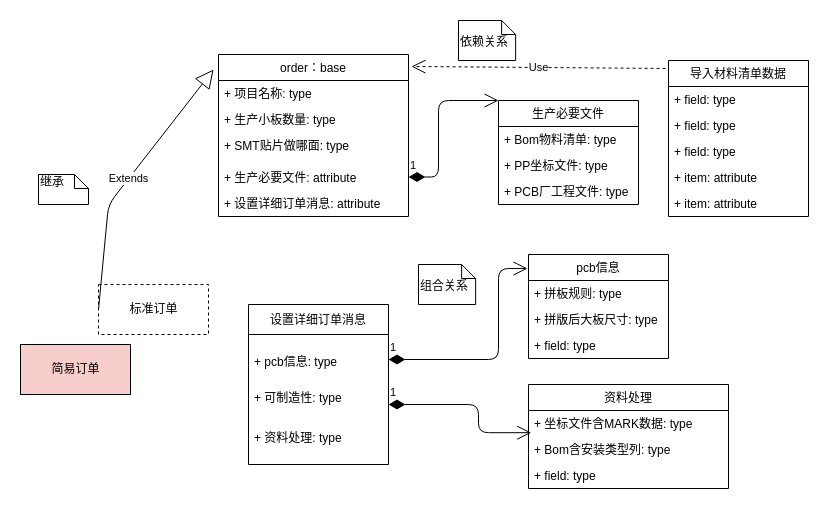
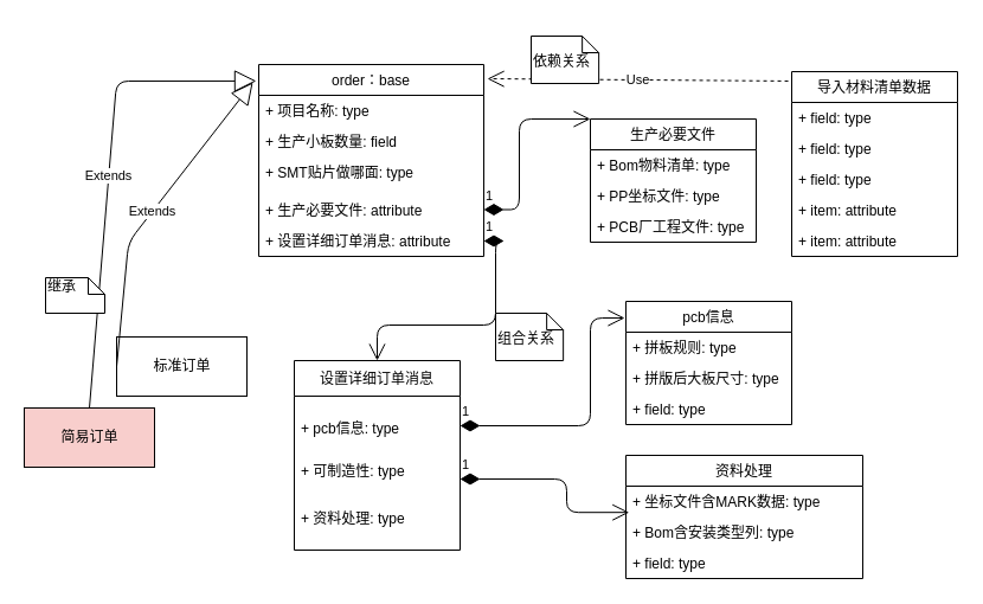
- <mxCell id="17" value="&lt;br&gt;依赖关系" style="shape=note;whiteSpace=wrap;html=1;size=14;verticalAlign=top;align=left;spacingTop=-6;" vertex="1" parent="1"><mxGeometry x="458" y="20" width="57.14" height="40" as="geometry" /></mxCell>
+ <mxCell id="17" value="&lt;br&gt;依赖关系" style="shape=note;whiteSpace=wrap;html=1;size=14;verticalAlign=top;align=left;spacingTop=-6;" vertex="1" parent="1"><mxGeometry x="448" y="30" width="57.14" height="40" as="geometry" /></mxCell>
+ <mxCell id="10" value="Extends" style="endArrow=block;endSize=16;endFill=0;html=1;exitX=0.5;exitY=0;exitDx=0;exitDy=0;entryX=-0.011;entryY=0.086;entryDx=0;entryDy=0;entryPerimeter=0;" edge="1" parent="1" source="9" target="2"><mxGeometry width="160" relative="1" as="geometry"><mxPoint x="328" y="234" as="sourcePoint" /><mxPoint x="488" y="234" as="targetPoint" /><Array as="points"><mxPoint x="98" y="68" /></Array></mxGeometry></mxCell>
- <mxCell id="4" value="+ 生产小板数量: type" style="text;strokeColor=none;fillColor=none;align=left;verticalAlign=top;spacingLeft=4;spacingRight=4;overflow=hidden;rotatable=0;points=[[0,0.5],[1,0.5]];portConstraint=eastwest;" vertex="1" parent="2"><mxGeometry y="52" width="190" height="26" as="geometry" /></mxCell>
+ <mxCell id="4" value="+ 生产小板数量: field" style="text;strokeColor=none;fillColor=none;align=left;verticalAlign=top;spacingLeft=4;spacingRight=4;overflow=hidden;rotatable=0;points=[[0,0.5],[1,0.5]];portConstraint=eastwest;" vertex="1" parent="2"><mxGeometry y="52" width="190" height="26" as="geometry" /></mxCell>
- <mxCell id="16" value="继承" style="shape=note;whiteSpace=wrap;html=1;size=14;verticalAlign=top;align=left;spacingTop=-6;" vertex="1" parent="1"><mxGeometry x="38" y="174" width="50" height="30" as="geometry" /></mxCell>
+ <mxCell id="16" value="继承" style="shape=note;whiteSpace=wrap;html=1;size=14;verticalAlign=top;align=left;spacingTop=-6;" vertex="1" parent="1"><mxGeometry x="38" y="234" width="50" height="30" as="geometry" /></mxCell>
+ <mxCell id="14" value="1" style="endArrow=open;html=1;endSize=12;startArrow=diamondThin;startSize=14;startFill=1;edgeStyle=orthogonalEdgeStyle;align=left;verticalAlign=bottom;entryX=0.5;entryY=0;entryDx=0;entryDy=0;" edge="1" parent="1" source="8" target="26"><mxGeometry x="-1" y="3" relative="1" as="geometry"><mxPoint x="468" y="324" as="sourcePoint" /><mxPoint x="628" y="324" as="targetPoint" /><Array as="points"><mxPoint x="418" y="203" /><mxPoint x="418" y="274" /><mxPoint x="318" y="274" /></Array></mxGeometry></mxCell>
- <mxCell id="11" value="标准订单" style="html=1;dashed=1;" vertex="1" parent="1"><mxGeometry x="98" y="284" width="110" height="50" as="geometry" /></mxCell>
+ <mxCell id="11" value="标准订单" style="html=1;" vertex="1" parent="1"><mxGeometry x="98" y="284" width="110" height="50" as="geometry" /></mxCell>
